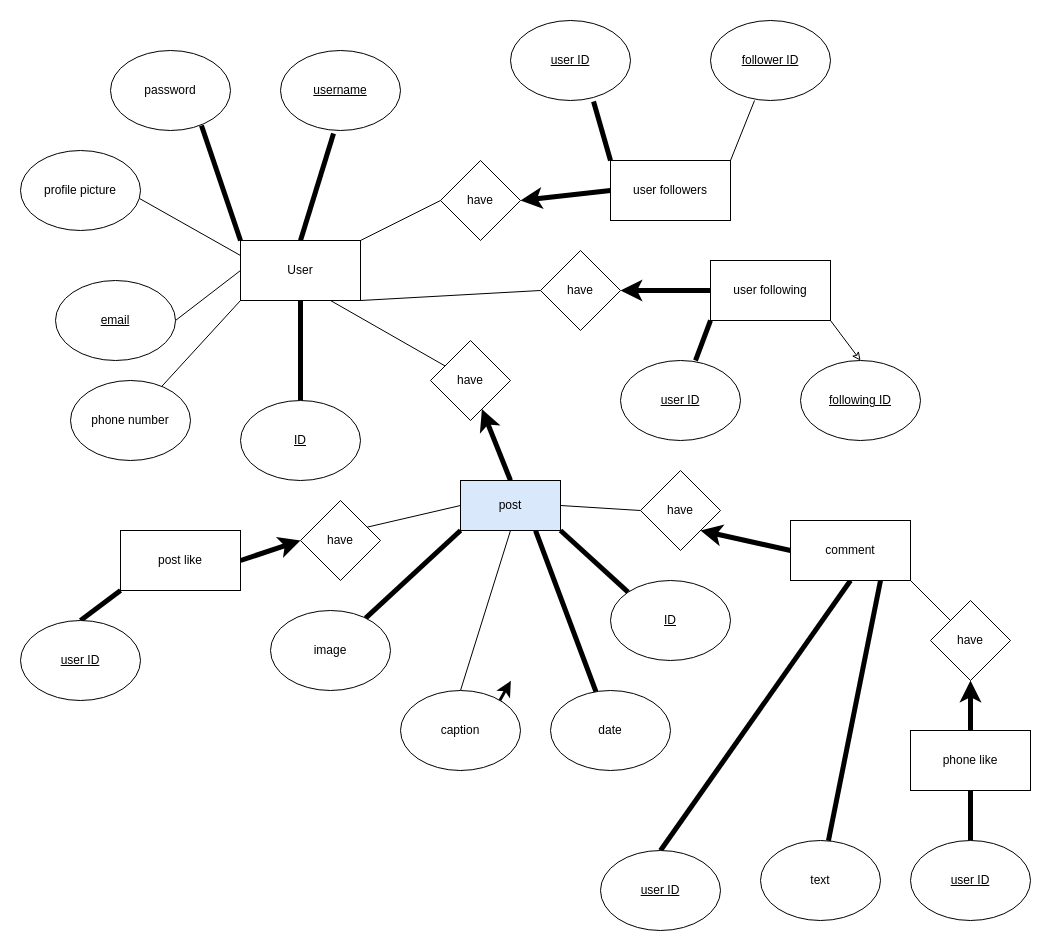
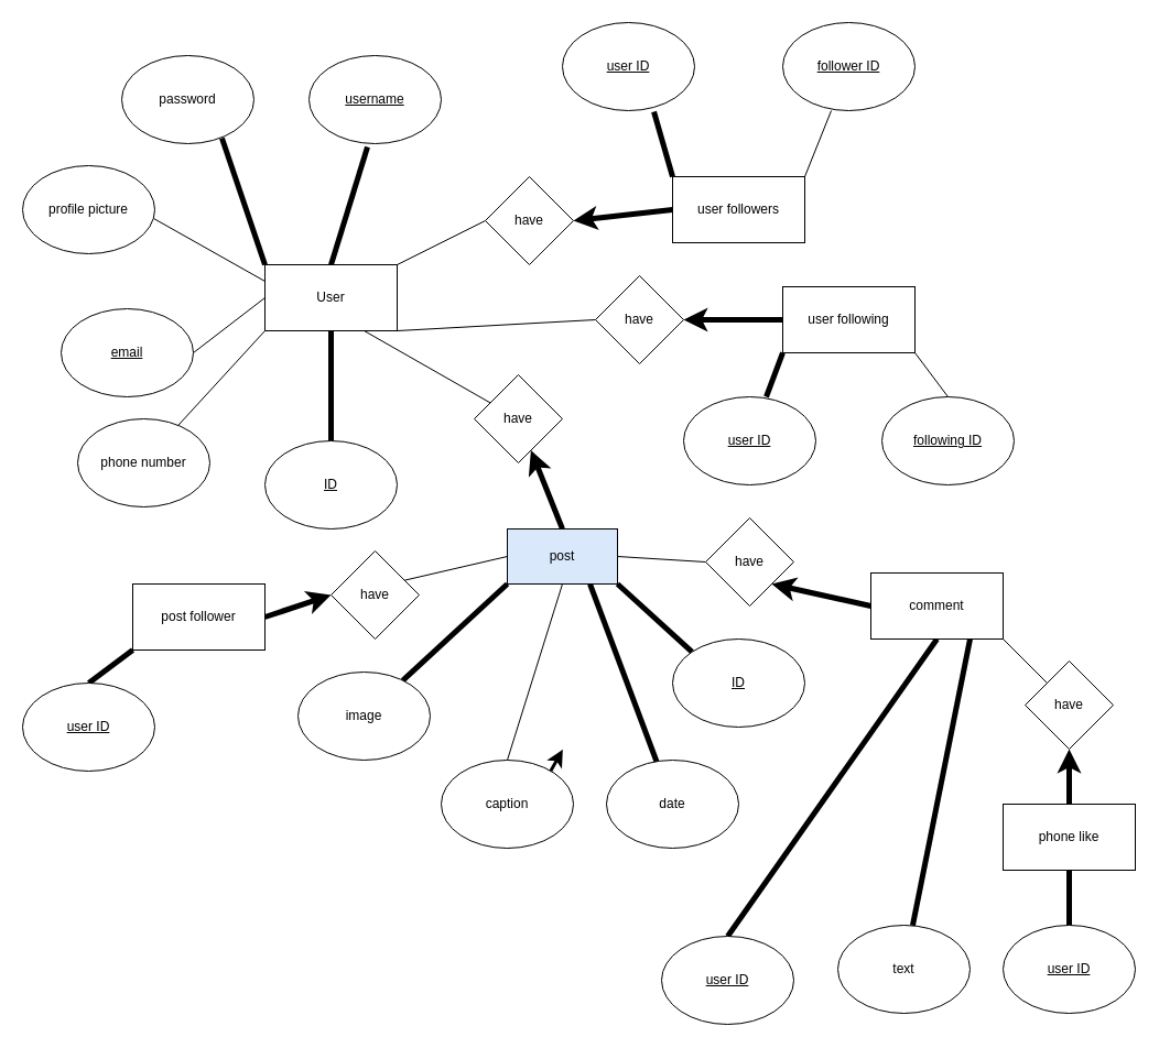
- <mxCell id="24" style="edgeStyle=none;html=1;exitX=1;exitY=1;exitDx=0;exitDy=0;entryX=0.5;entryY=0;entryDx=0;entryDy=0;strokeWidth=1;endArrow=classic;endFill=0;" parent="1" source="26" target="28" edge="1"><mxGeometry relative="1" as="geometry" /></mxCell>
+ <mxCell id="24" style="edgeStyle=none;html=1;exitX=1;exitY=1;exitDx=0;exitDy=0;entryX=0.5;entryY=0;entryDx=0;entryDy=0;strokeWidth=1;endArrow=none;endFill=0;" parent="1" source="26" target="28" edge="1"><mxGeometry relative="1" as="geometry" /></mxCell>
- <mxCell id="44" value="post like&lt;br&gt;" style="rounded=0;whiteSpace=wrap;html=1;" parent="1" vertex="1"><mxGeometry x="120" y="530" width="120" height="60" as="geometry" /></mxCell>
+ <mxCell id="44" value="post follower&lt;br&gt;" style="rounded=0;whiteSpace=wrap;html=1;" parent="1" vertex="1"><mxGeometry x="120" y="530" width="120" height="60" as="geometry" /></mxCell>
